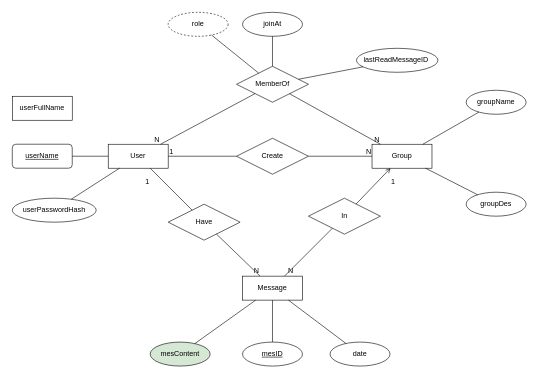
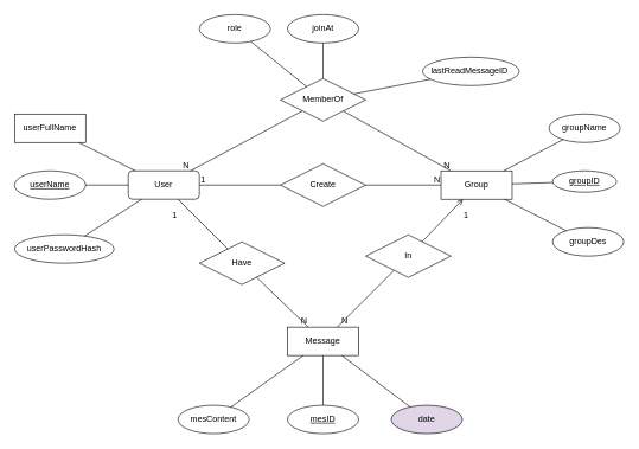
- <mxCell id="43" value="role" style="ellipse;whiteSpace=wrap;html=1;align=center;dashed=1;" vertex="1" parent="1"><mxGeometry y="20" width="100" height="40" as="geometry" x="280" /></mxCell>
+ <mxCell id="43" value="role" style="ellipse;whiteSpace=wrap;html=1;align=center;" vertex="1" parent="1"><mxGeometry y="20" width="100" height="40" as="geometry" x="280" /></mxCell>
- <mxCell id="40" value="groupName" style="ellipse;whiteSpace=wrap;html=1;align=center;" vertex="1" parent="1"><mxGeometry x="777" y="150" width="100" height="40" as="geometry" /></mxCell>
+ <mxCell id="40" value="groupName" style="ellipse;whiteSpace=wrap;html=1;align=center;" vertex="1" parent="1"><mxGeometry x="772" y="160" width="100" height="40" as="geometry" /></mxCell>
+ <mxCell id="16" value="" style="endArrow=none;html=1;rounded=0;" edge="1" parent="1" source="10" target="2"><mxGeometry relative="1" as="geometry"><mxPoint x="335" y="390" as="sourcePoint" /><mxPoint x="240" y="444" as="targetPoint" /></mxGeometry></mxCell>
+ <mxCell id="7" value="groupID" style="ellipse;whiteSpace=wrap;html=1;align=center;fontStyle=4;" vertex="1" parent="1"><mxGeometry x="777" y="240" width="90" height="30" as="geometry" /></mxCell>
+ <mxCell id="20" value="" style="endArrow=none;html=1;rounded=0;" edge="1" parent="1" source="3" target="7"><mxGeometry relative="1" as="geometry"><mxPoint x="745" y="480" as="sourcePoint" /><mxPoint x="650" y="534" as="targetPoint" /></mxGeometry></mxCell>
- <mxCell id="6" value="userName" style="whiteSpace=wrap;html=1;align=center;fontStyle=4;rounded=1;" vertex="1" parent="1"><mxGeometry x="20" y="240" width="100" height="40" as="geometry" /></mxCell>
+ <mxCell id="6" value="userName" style="ellipse;whiteSpace=wrap;html=1;align=center;fontStyle=4;" vertex="1" parent="1"><mxGeometry x="20" y="240" width="100" height="40" as="geometry" /></mxCell>
- <mxCell id="2" value="User" style="whiteSpace=wrap;html=1;align=center;" vertex="1" parent="1"><mxGeometry x="180" y="240" width="100" height="40" as="geometry" /></mxCell>
+ <mxCell id="2" value="User" style="whiteSpace=wrap;html=1;align=center;rounded=1;" vertex="1" parent="1"><mxGeometry x="180" y="240" width="100" height="40" as="geometry" /></mxCell>
- <mxCell id="8" value="mesContent" style="ellipse;whiteSpace=wrap;html=1;align=center;fillColor=#d5e8d4;" vertex="1" parent="1"><mxGeometry x="250" y="570" width="100" height="40" as="geometry" /></mxCell>
+ <mxCell id="8" value="mesContent" style="ellipse;whiteSpace=wrap;html=1;align=center;" vertex="1" parent="1"><mxGeometry x="250" y="570" width="100" height="40" as="geometry" /></mxCell>
- <mxCell id="9" value="date" style="ellipse;whiteSpace=wrap;html=1;align=center;" vertex="1" parent="1"><mxGeometry x="550" y="570" width="100" height="40" as="geometry" /></mxCell>
+ <mxCell id="9" value="date" style="ellipse;whiteSpace=wrap;html=1;align=center;fillColor=#e1d5e7;" vertex="1" parent="1"><mxGeometry x="550" y="570" width="100" height="40" as="geometry" /></mxCell>
